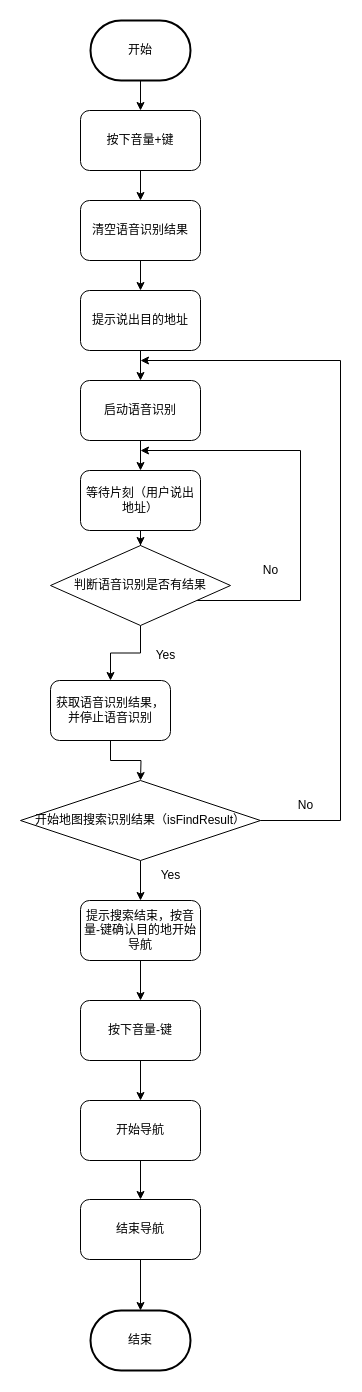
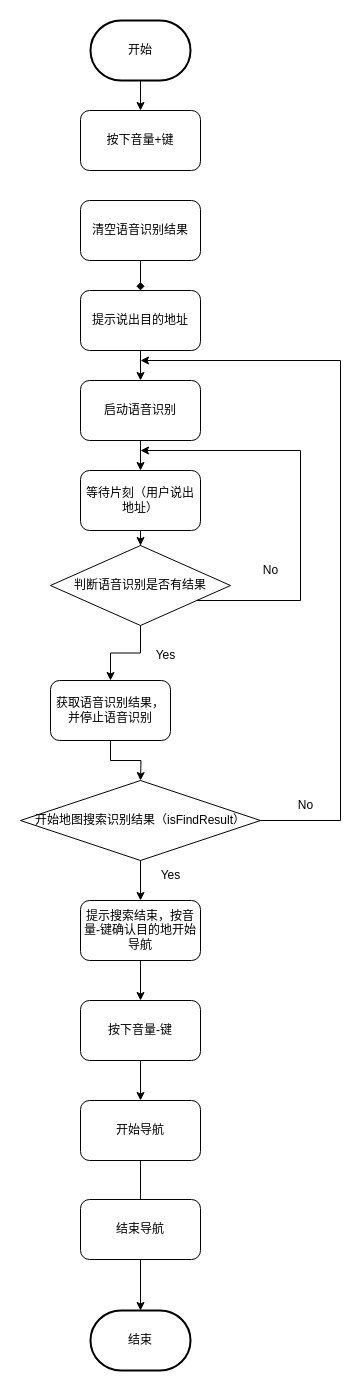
- <mxCell id="29" value="" style="edgeStyle=orthogonalEdgeStyle;rounded=0;orthogonalLoop=1;jettySize=auto;html=1;" edge="1" parent="1" source="30" target="6"><mxGeometry relative="1" as="geometry" /></mxCell>
- <mxCell id="5" value="" style="edgeStyle=orthogonalEdgeStyle;rounded=0;orthogonalLoop=1;jettySize=auto;html=1;" edge="1" parent="1" source="6" target="8"><mxGeometry relative="1" as="geometry" /></mxCell>
+ <mxCell id="5" value="" style="edgeStyle=orthogonalEdgeStyle;rounded=0;orthogonalLoop=1;jettySize=auto;html=1;endArrow=diamond;" edge="1" parent="1" source="6" target="8"><mxGeometry relative="1" as="geometry" /></mxCell>
- <mxCell id="31" value="" style="edgeStyle=orthogonalEdgeStyle;rounded=0;orthogonalLoop=1;jettySize=auto;html=1;" edge="1" parent="1" source="32" target="34"><mxGeometry relative="1" as="geometry" /></mxCell>
+ <mxCell id="31" value="" style="edgeStyle=orthogonalEdgeStyle;rounded=0;orthogonalLoop=1;jettySize=auto;html=1;endArrow=none;" edge="1" parent="1" source="32" target="34"><mxGeometry relative="1" as="geometry" /></mxCell>
